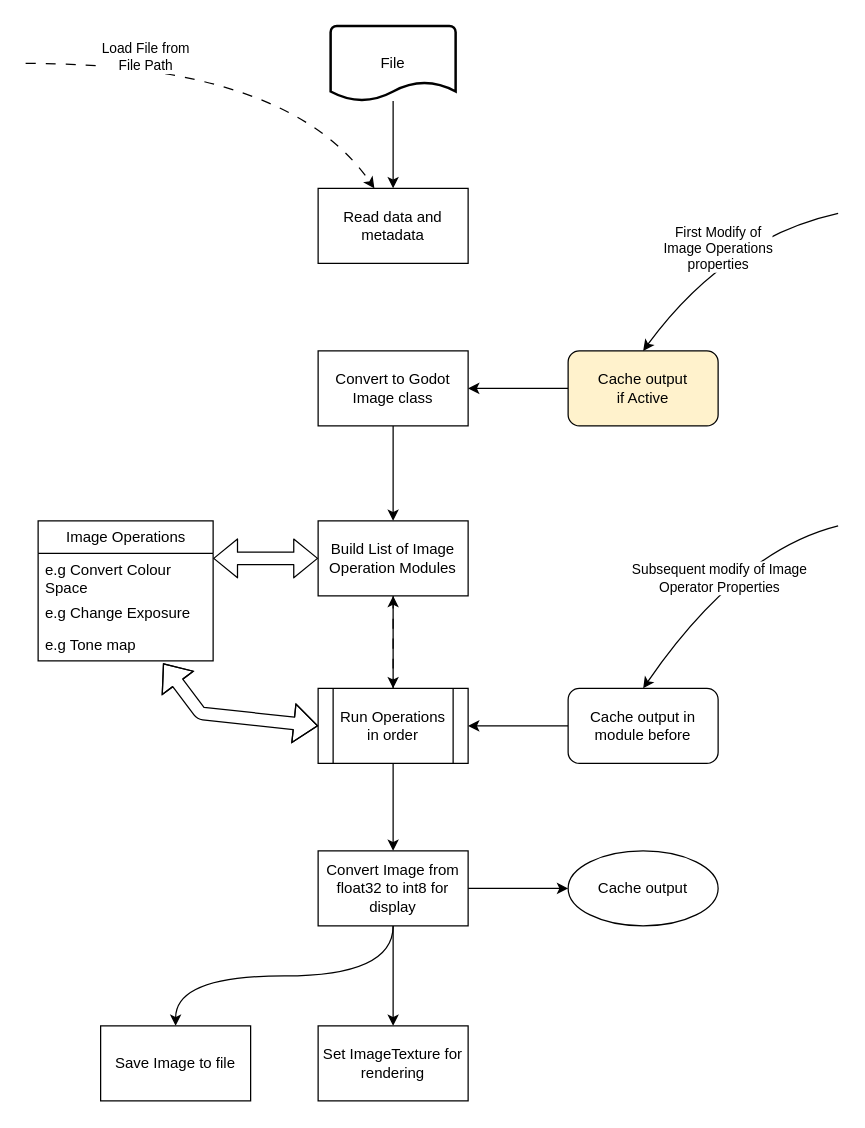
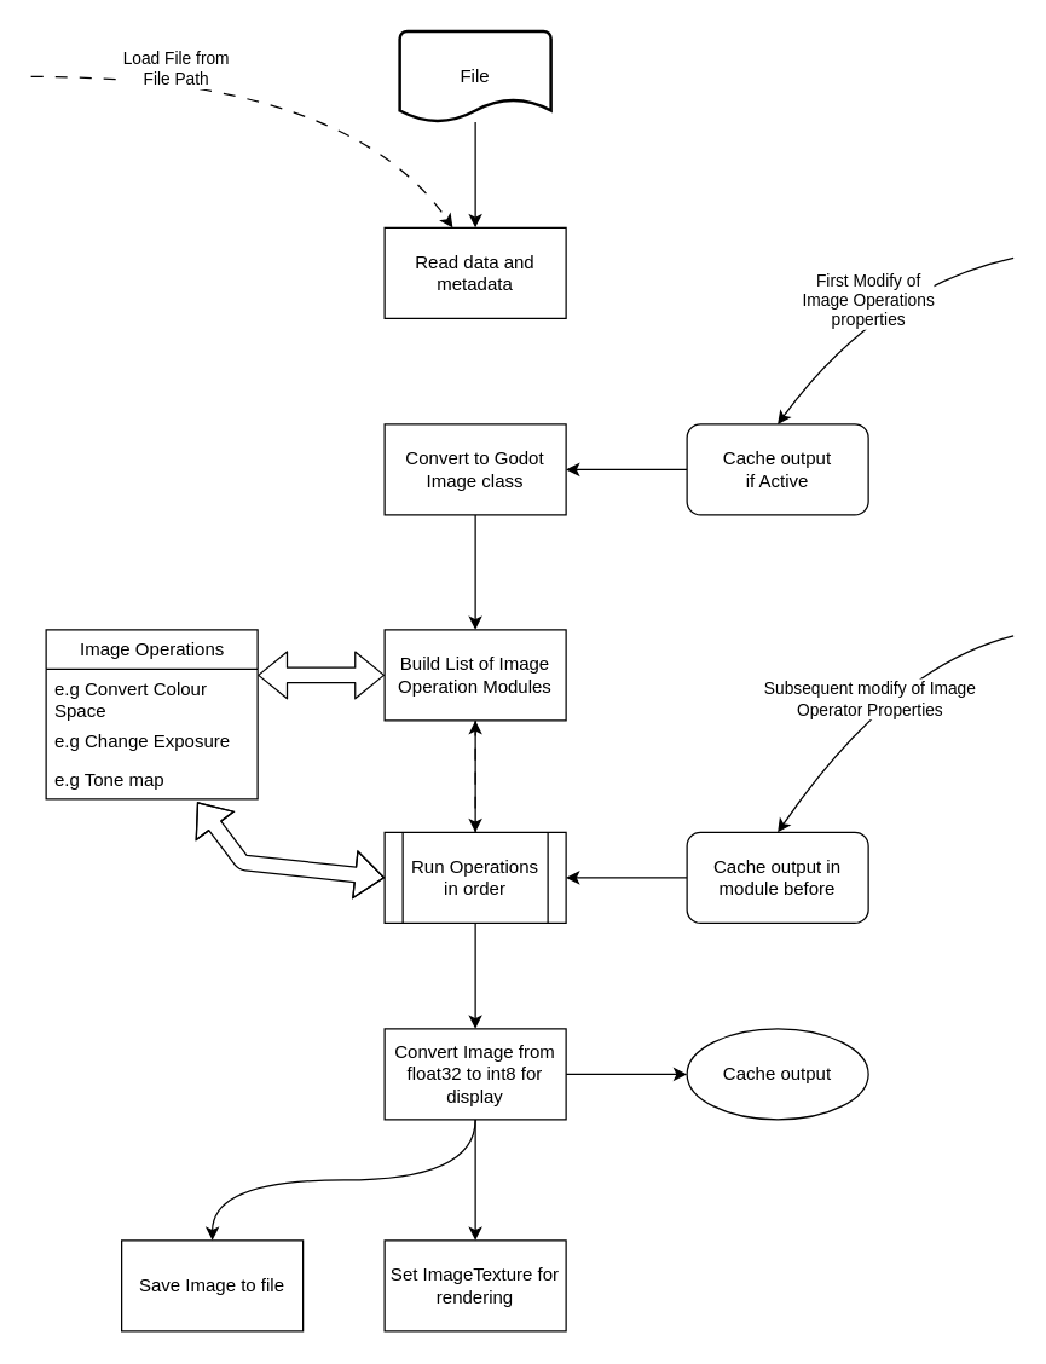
- <mxCell id="27" value="Cache output &lt;br&gt;if Active" style="whiteSpace=wrap;html=1;rounded=1;fillColor=#fff2cc;" vertex="1" parent="1"><mxGeometry x="454" y="280" width="120" height="60" as="geometry" /></mxCell>
+ <mxCell id="27" value="Cache output &lt;br&gt;if Active" style="whiteSpace=wrap;html=1;rounded=1;" vertex="1" parent="1"><mxGeometry x="454" y="280" width="120" height="60" as="geometry" /></mxCell>
